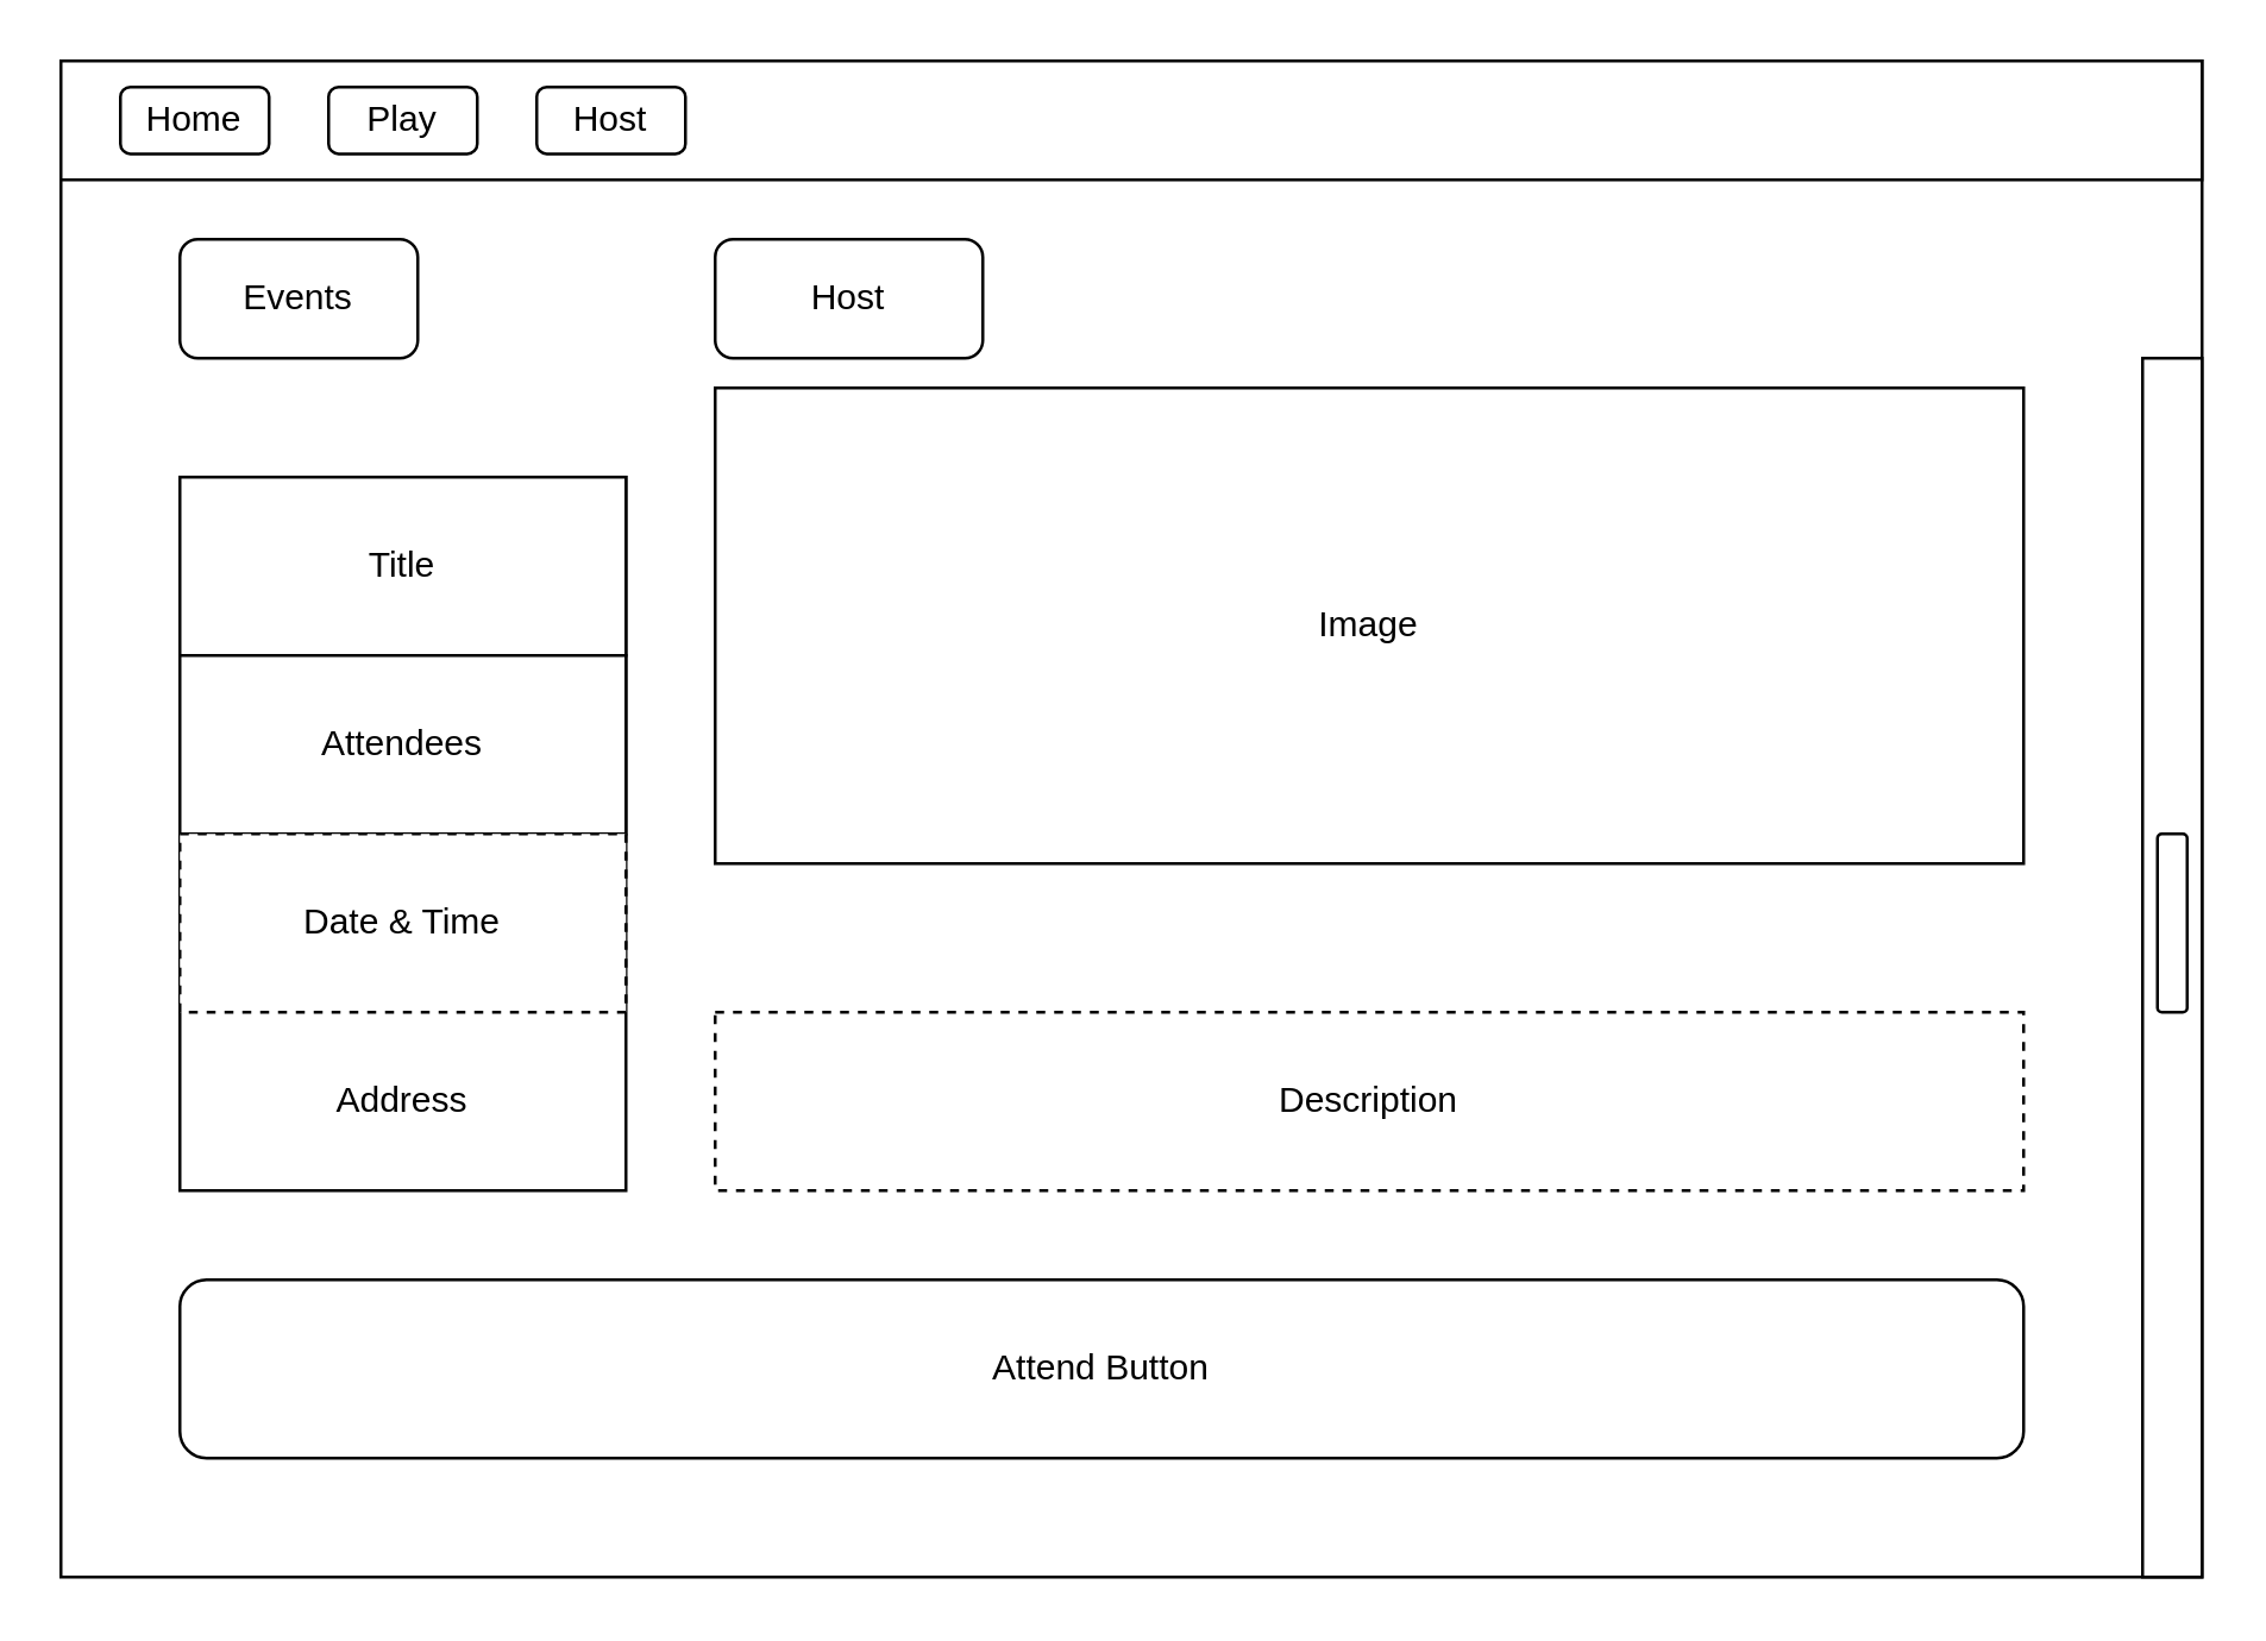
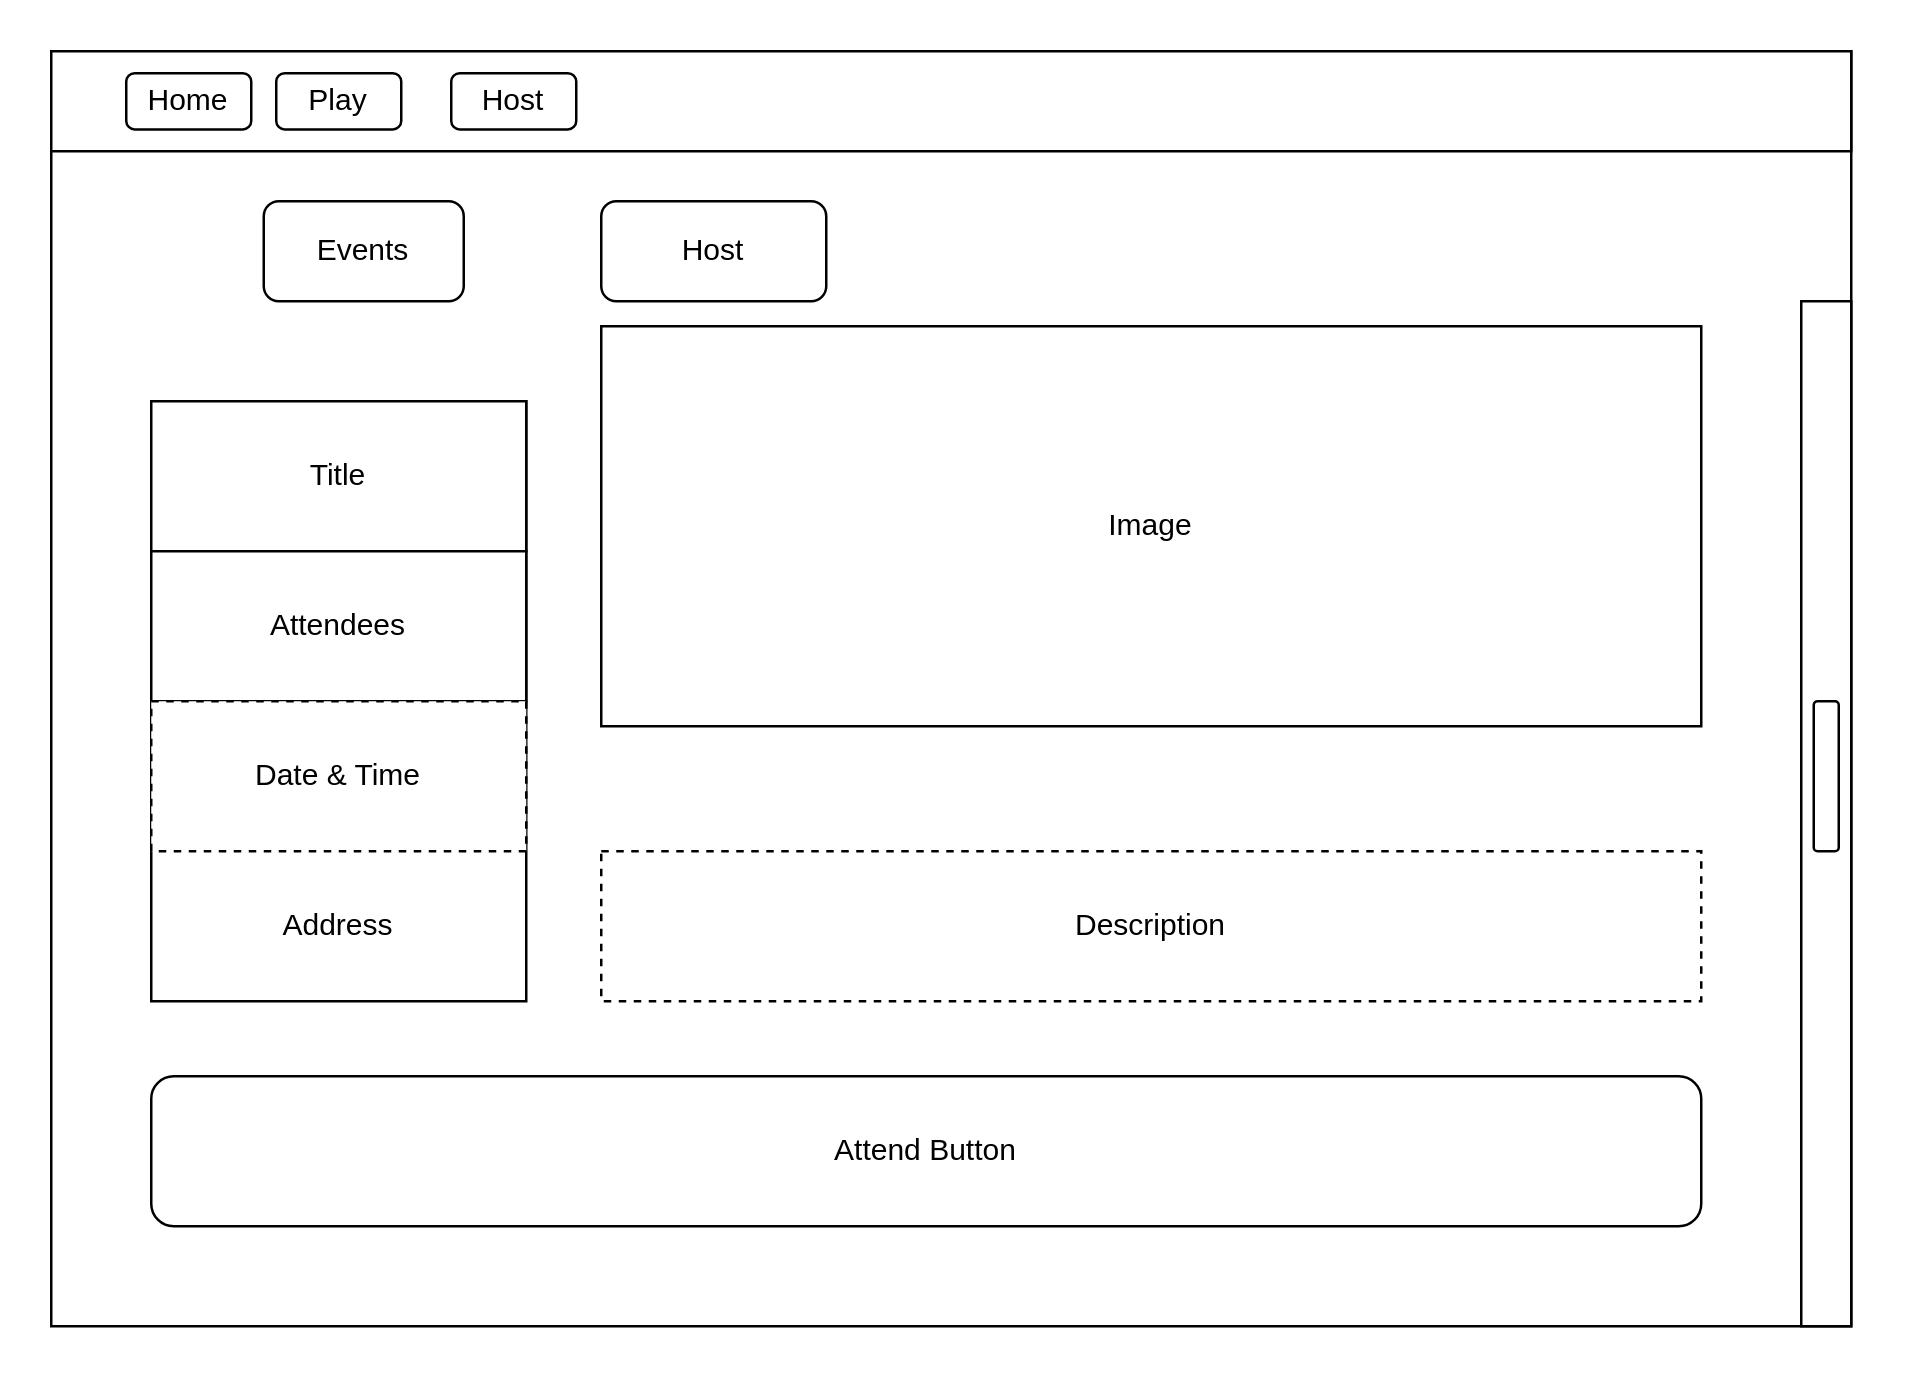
- <mxCell id="4" value="Home" style="rounded=1;whiteSpace=wrap;html=1;" parent="1" vertex="1"><mxGeometry x="40" y="28.75" width="50" height="22.5" as="geometry" /></mxCell>
+ <mxCell id="4" value="Home" style="rounded=1;whiteSpace=wrap;html=1;" parent="1" vertex="1"><mxGeometry x="50" y="28.75" width="50" height="22.5" as="geometry" /></mxCell>
- <mxCell id="9" value="Events" style="rounded=1;whiteSpace=wrap;html=1;" vertex="1" parent="1"><mxGeometry x="60" y="80" width="80" height="40" as="geometry" /></mxCell>
+ <mxCell id="9" value="Events" style="rounded=1;whiteSpace=wrap;html=1;" vertex="1" parent="1"><mxGeometry x="105" y="80" width="80" height="40" as="geometry" /></mxCell>
